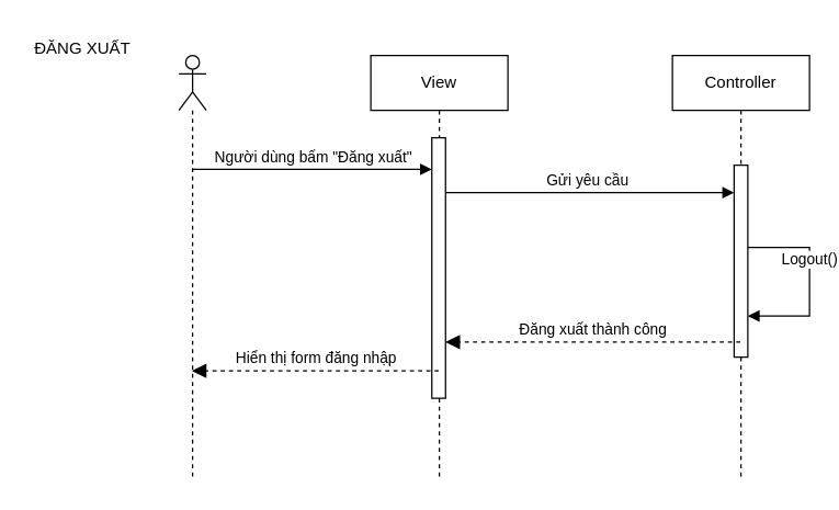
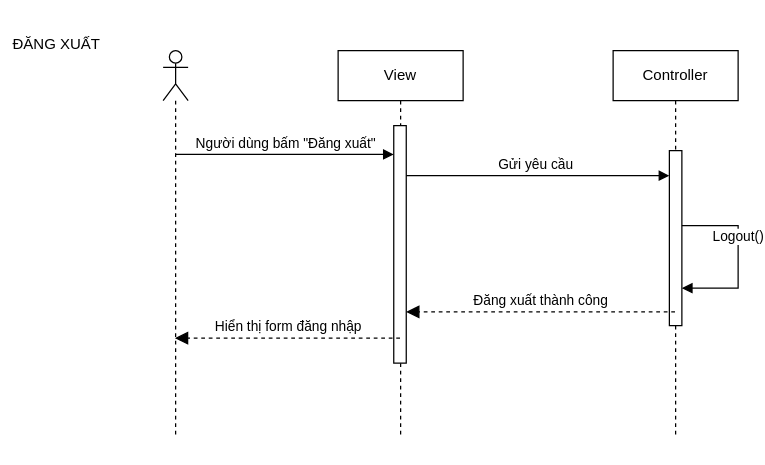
- <mxCell id="12" value="ĐĂNG XUẤT" style="text;html=1;strokeColor=none;fillColor=none;align=center;verticalAlign=middle;whiteSpace=wrap;rounded=0;" parent="1" vertex="1"><mxGeometry x="20" y="20" width="80" height="30" as="geometry" /></mxCell>
+ <mxCell id="12" value="ĐĂNG XUẤT" style="text;html=1;strokeColor=none;fillColor=none;align=center;verticalAlign=middle;whiteSpace=wrap;rounded=0;" parent="1" vertex="1"><mxGeometry x="5" y="20" width="80" height="30" as="geometry" /></mxCell>
